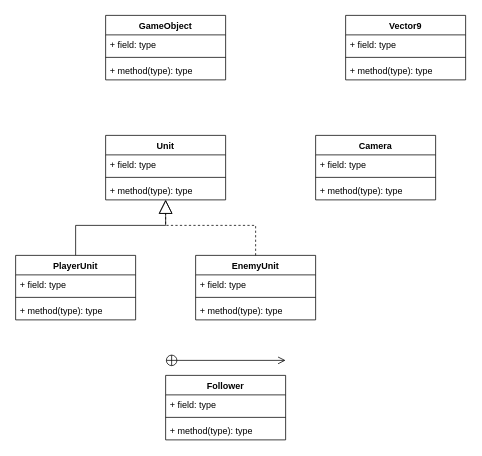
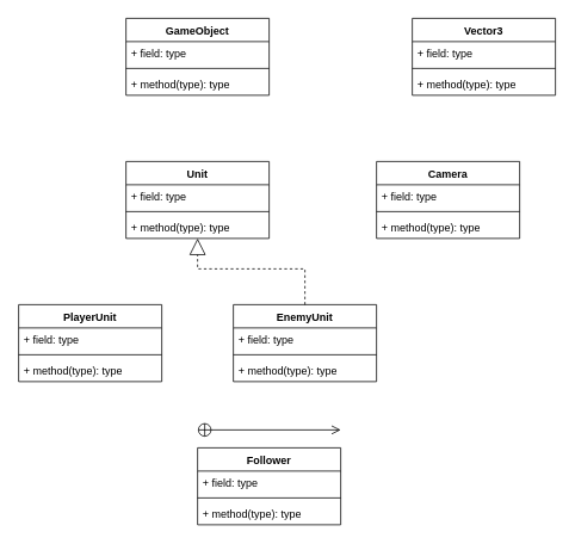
- <mxCell id="19" value="Vector9" style="swimlane;fontStyle=1;align=center;verticalAlign=top;childLayout=stackLayout;horizontal=1;startSize=26;horizontalStack=0;resizeParent=1;resizeParentMax=0;resizeLast=0;collapsible=1;marginBottom=0;whiteSpace=wrap;html=1;" vertex="1" parent="1"><mxGeometry x="460" y="20" width="160" height="86" as="geometry" /></mxCell>
+ <mxCell id="19" value="Vector3" style="swimlane;fontStyle=1;align=center;verticalAlign=top;childLayout=stackLayout;horizontal=1;startSize=26;horizontalStack=0;resizeParent=1;resizeParentMax=0;resizeLast=0;collapsible=1;marginBottom=0;whiteSpace=wrap;html=1;" vertex="1" parent="1"><mxGeometry x="460" y="20" width="160" height="86" as="geometry" /></mxCell>
- <mxCell id="10" style="edgeStyle=orthogonalEdgeStyle;rounded=0;orthogonalLoop=1;jettySize=auto;html=1;endArrow=block;endFill=0;endSize=16;" edge="1" parent="1" source="11" target="6"><mxGeometry relative="1" as="geometry"><Array as="points"><mxPoint x="100" y="300" /><mxPoint x="220" y="300" /></Array></mxGeometry></mxCell>
